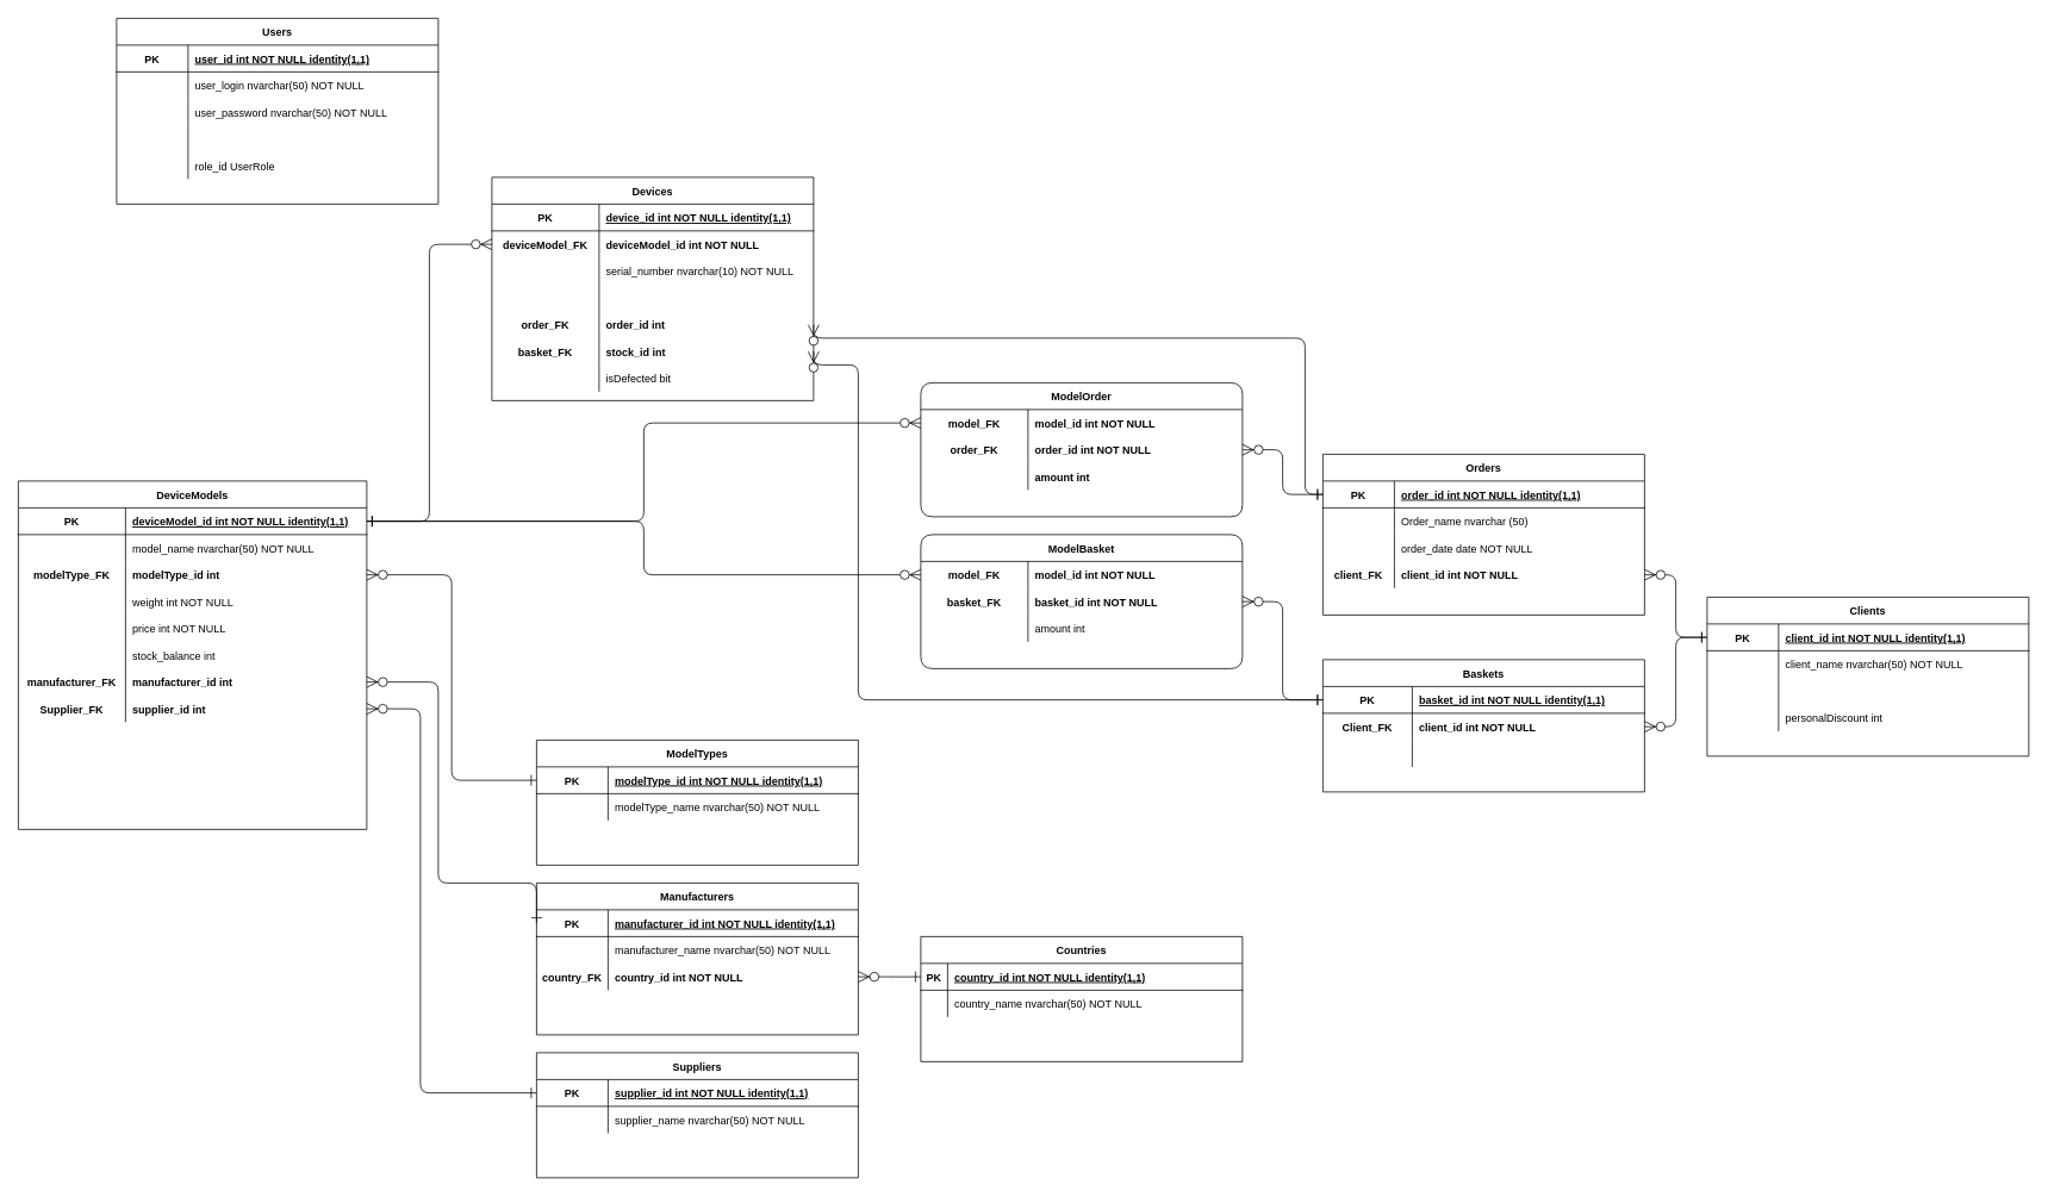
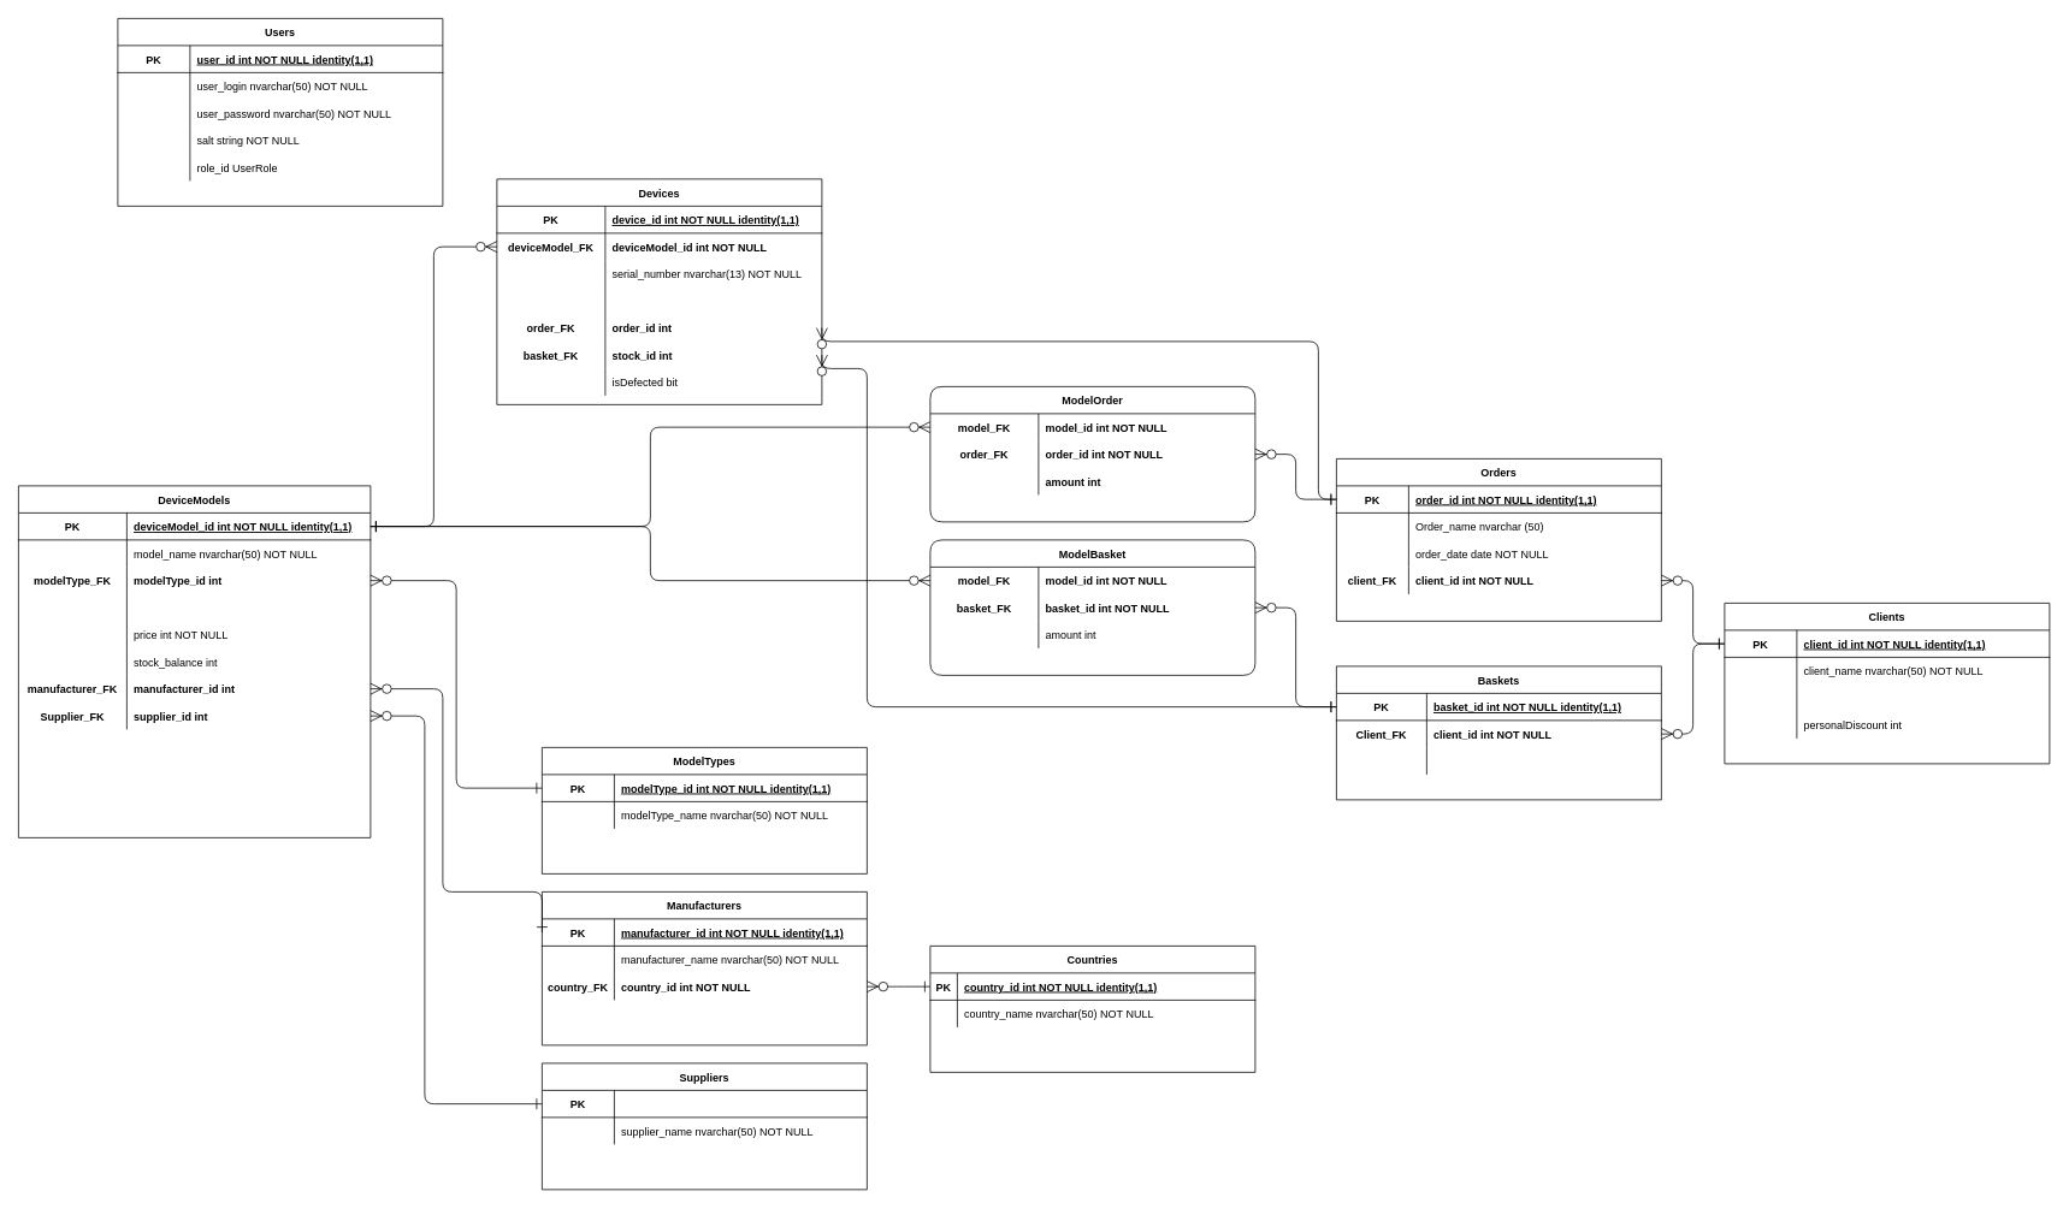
+ <mxCell id="144" value="salt string NOT NULL" style="shape=partialRectangle;overflow=hidden;connectable=0;fillColor=none;top=0;left=0;bottom=0;right=0;align=left;spacingLeft=6;" vertex="1" parent="142"><mxGeometry x="80" width="280" height="30" as="geometry"><mxRectangle width="280" height="30" as="alternateBounds" /></mxGeometry></mxCell>
- <mxCell id="87" value="serial_number nvarchar(10) NOT NULL" style="shape=partialRectangle;overflow=hidden;connectable=0;fillColor=none;top=0;left=0;bottom=0;right=0;align=left;spacingLeft=6;" parent="85" vertex="1"><mxGeometry x="120" width="240" height="30" as="geometry"><mxRectangle width="240" height="30" as="alternateBounds" /></mxGeometry></mxCell>
+ <mxCell id="87" value="serial_number nvarchar(13) NOT NULL" style="shape=partialRectangle;overflow=hidden;connectable=0;fillColor=none;top=0;left=0;bottom=0;right=0;align=left;spacingLeft=6;" parent="85" vertex="1"><mxGeometry x="120" width="240" height="30" as="geometry"><mxRectangle width="240" height="30" as="alternateBounds" /></mxGeometry></mxCell>
- <mxCell id="27" value="weight int NOT NULL" style="shape=partialRectangle;overflow=hidden;connectable=0;fillColor=none;top=0;left=0;bottom=0;right=0;align=left;spacingLeft=6;" parent="25" vertex="1"><mxGeometry x="120" width="270" height="30" as="geometry"><mxRectangle width="270" height="30" as="alternateBounds" /></mxGeometry></mxCell>
- <mxCell id="73" value="supplier_id int NOT NULL identity(1,1)" style="shape=partialRectangle;overflow=hidden;connectable=0;fillColor=none;top=0;left=0;bottom=0;right=0;align=left;spacingLeft=6;fontStyle=5;" parent="71" vertex="1"><mxGeometry x="80" width="280" height="30" as="geometry"><mxRectangle width="280" height="30" as="alternateBounds" /></mxGeometry></mxCell>
